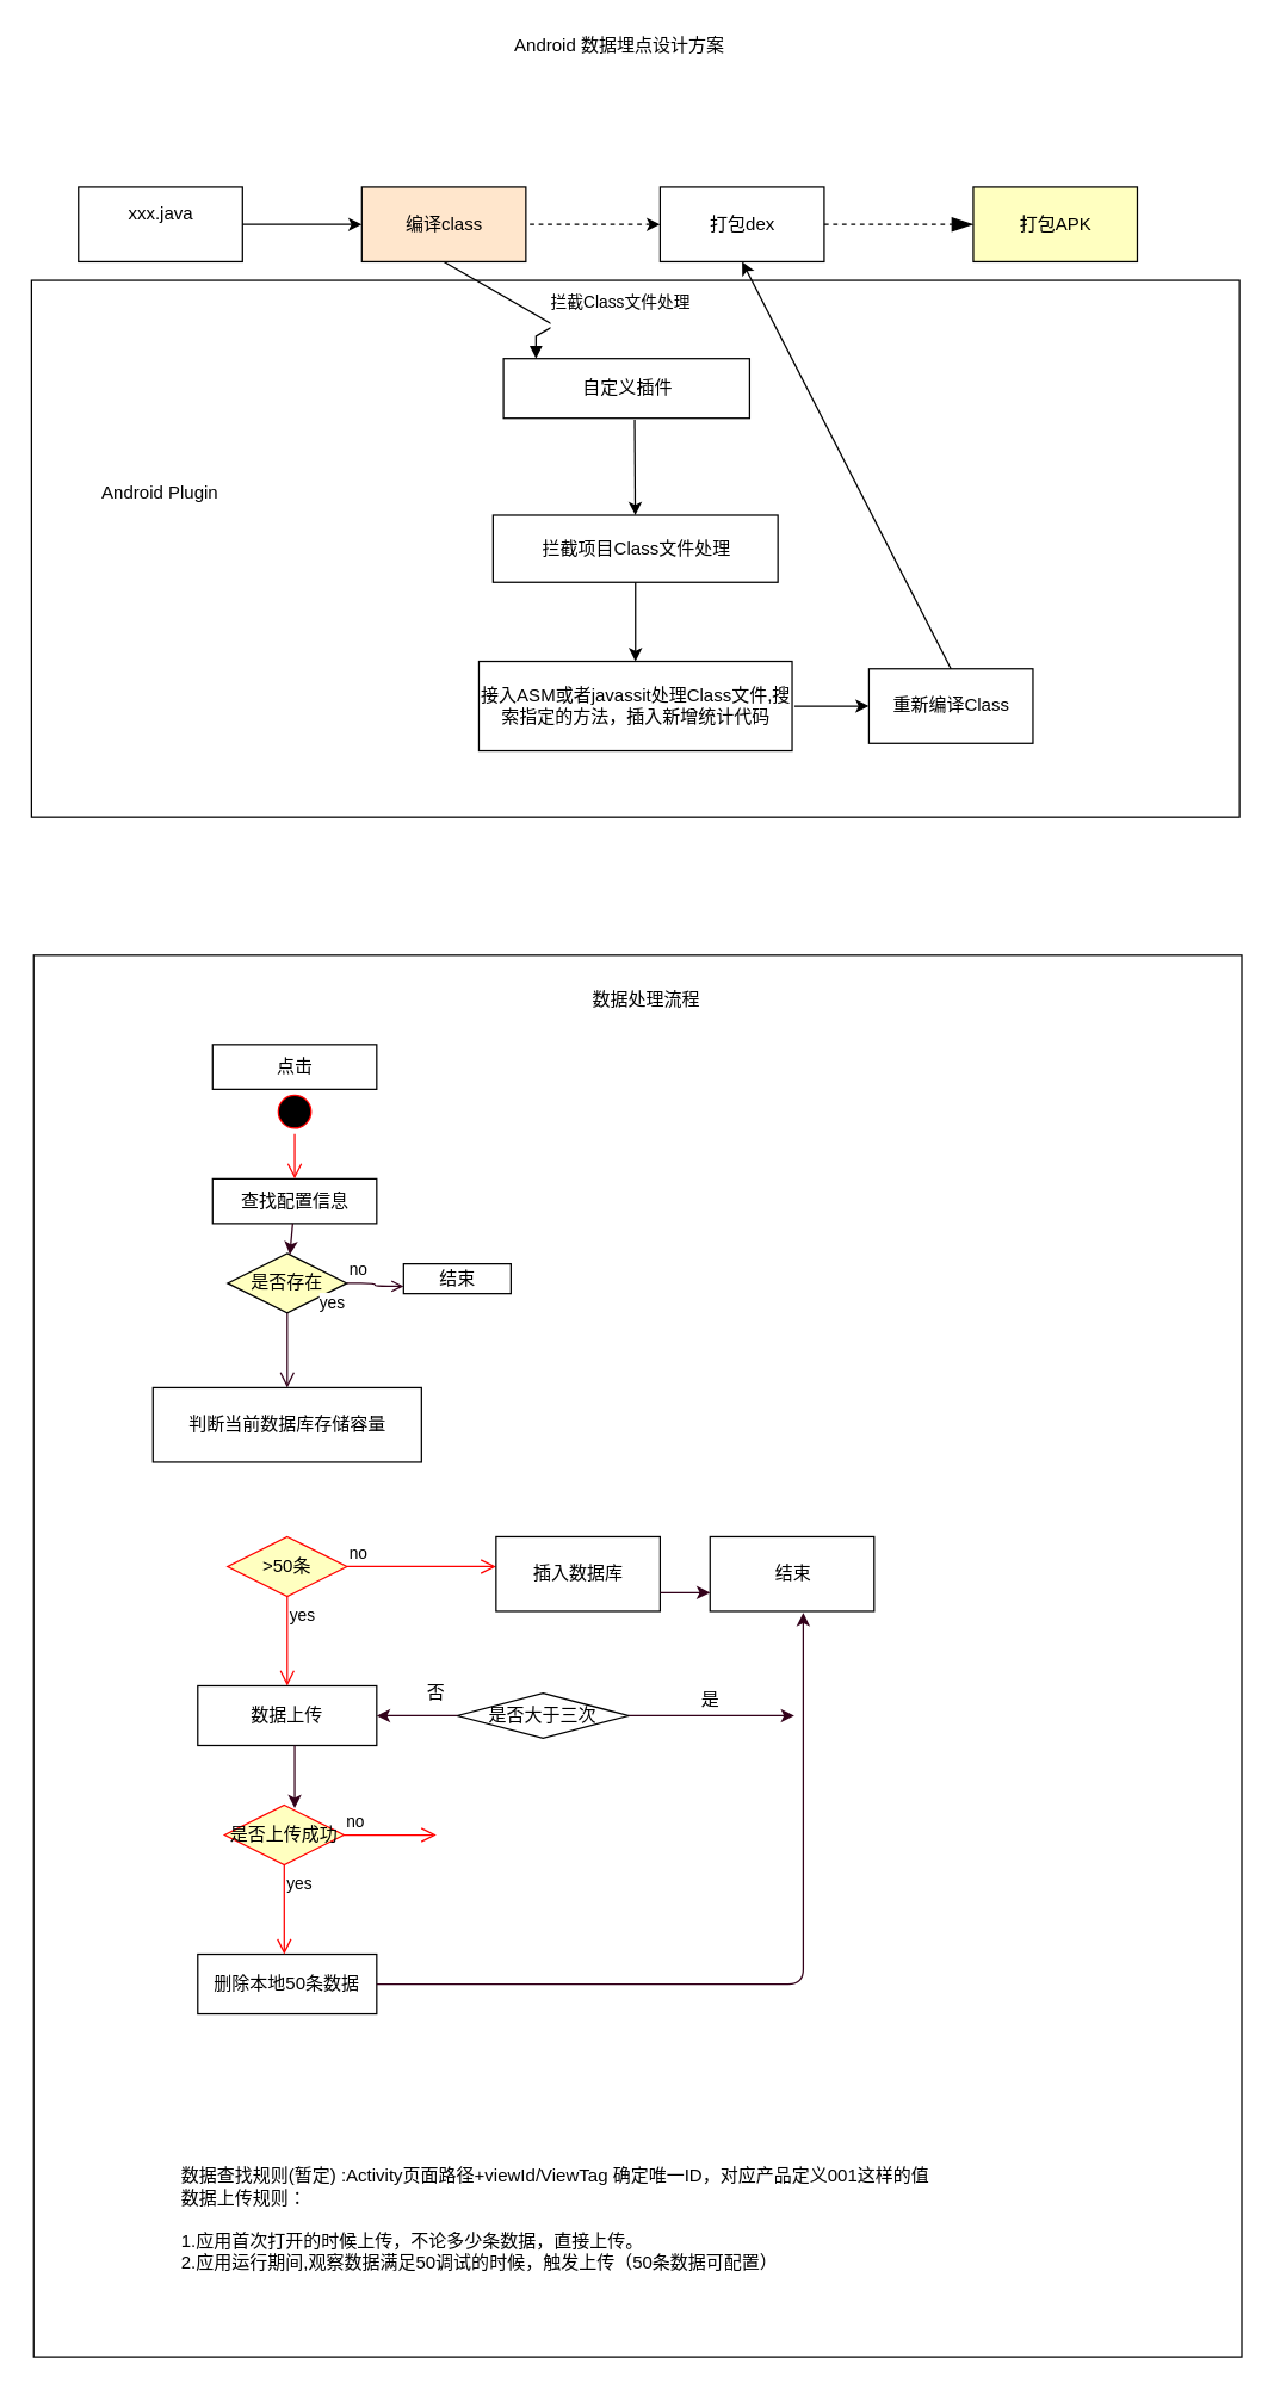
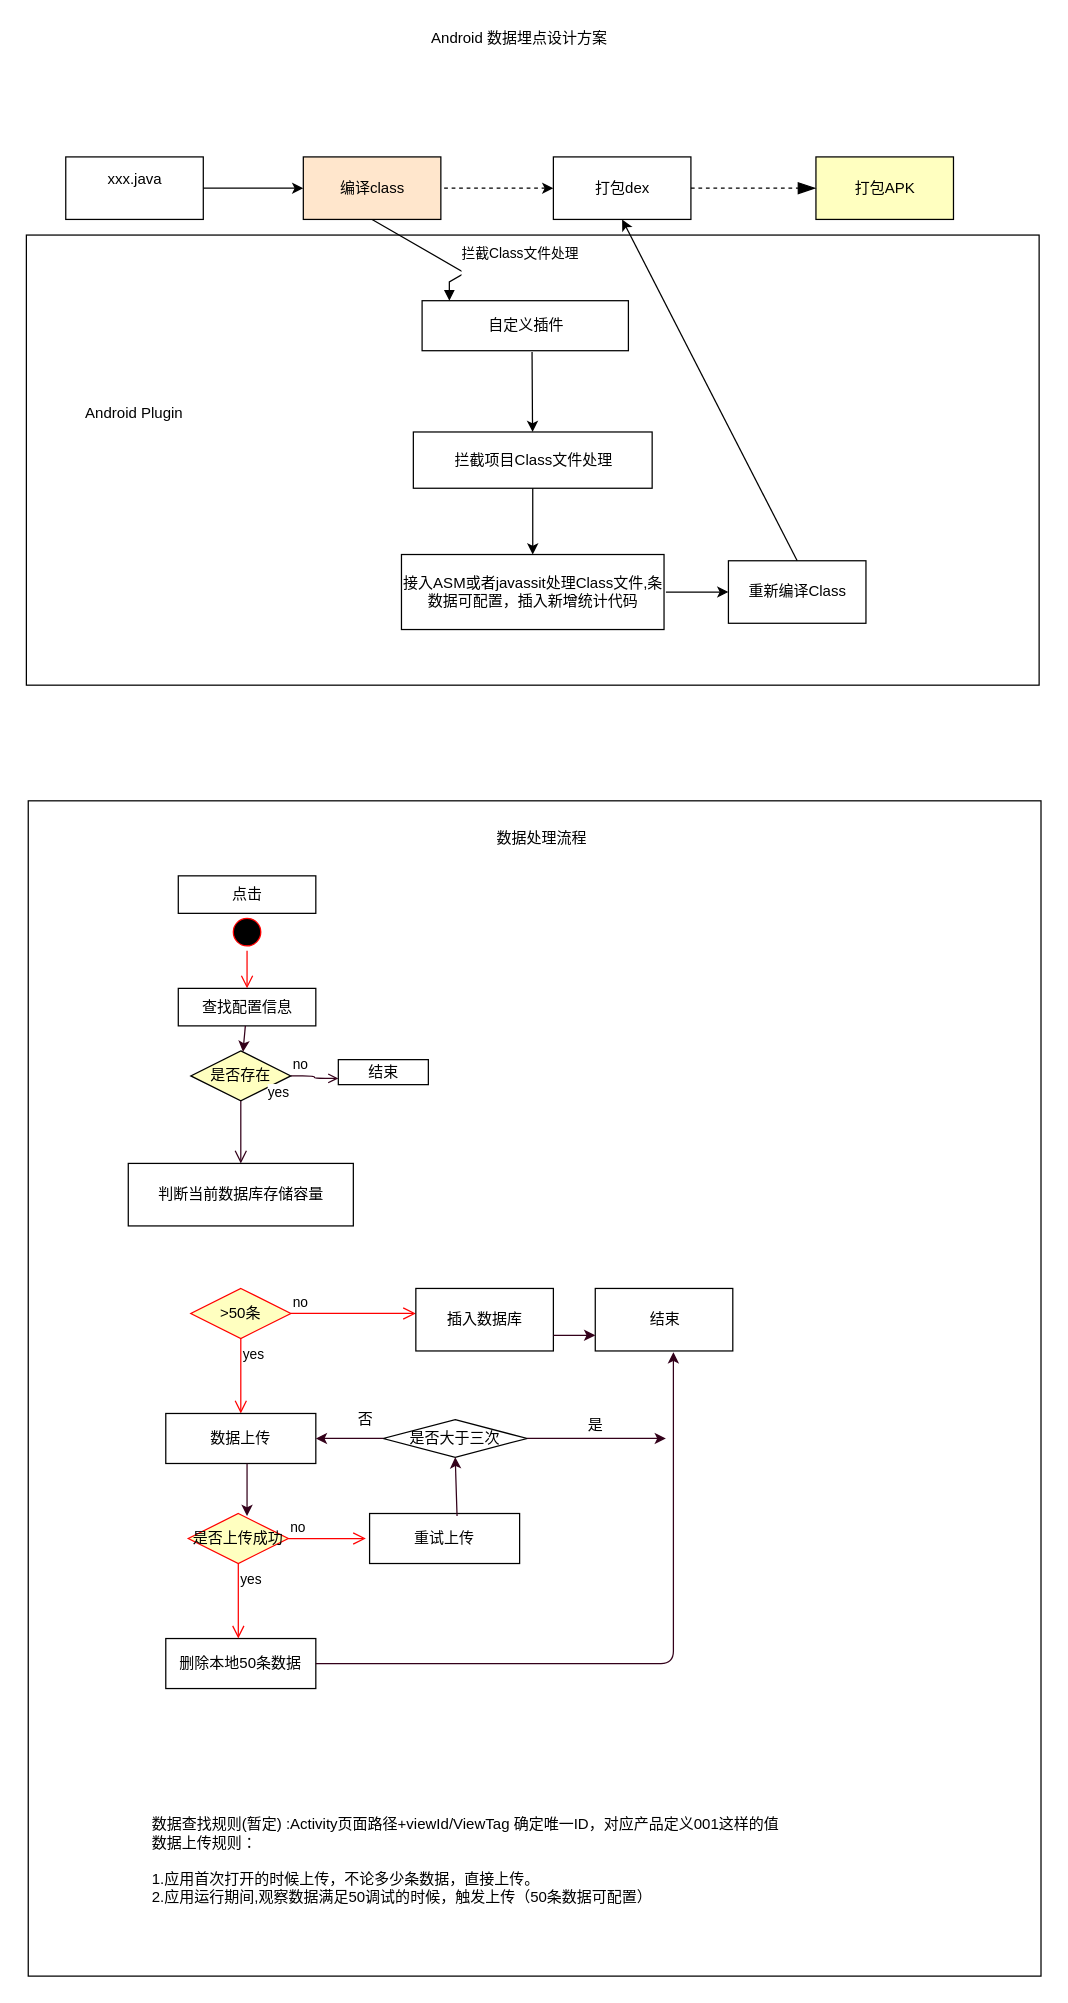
- <mxCell id="14" value="接入ASM或者javassit处理Class文件,搜索指定的方法，插入新增统计代码" style="rounded=0;whiteSpace=wrap;html=1;" vertex="1" parent="1"><mxGeometry x="320.5" y="443" width="210" height="60" as="geometry" /></mxCell>
+ <mxCell id="14" value="接入ASM或者javassit处理Class文件,条数据可配置，插入新增统计代码" style="rounded=0;whiteSpace=wrap;html=1;" vertex="1" parent="1"><mxGeometry x="320.5" y="443" width="210" height="60" as="geometry" /></mxCell>
+ <mxCell id="54" value="" style="endArrow=classic;html=1;strokeColor=#33001A;entryX=0.5;entryY=1;entryDx=0;entryDy=0;exitX=0.583;exitY=0.05;exitDx=0;exitDy=0;exitPerimeter=0;" edge="1" parent="1" source="44" target="45"><mxGeometry width="50" height="50" relative="1" as="geometry"><mxPoint x="342" y="1220" as="sourcePoint" /><mxPoint x="392" y="1170" as="targetPoint" /></mxGeometry></mxCell>
+ <mxCell id="44" value="重试上传&lt;br&gt;" style="rounded=0;whiteSpace=wrap;html=1;strokeColor=#000000;fillColor=none;" vertex="1" parent="1"><mxGeometry x="295" y="1210" width="120" height="40" as="geometry" /></mxCell>
